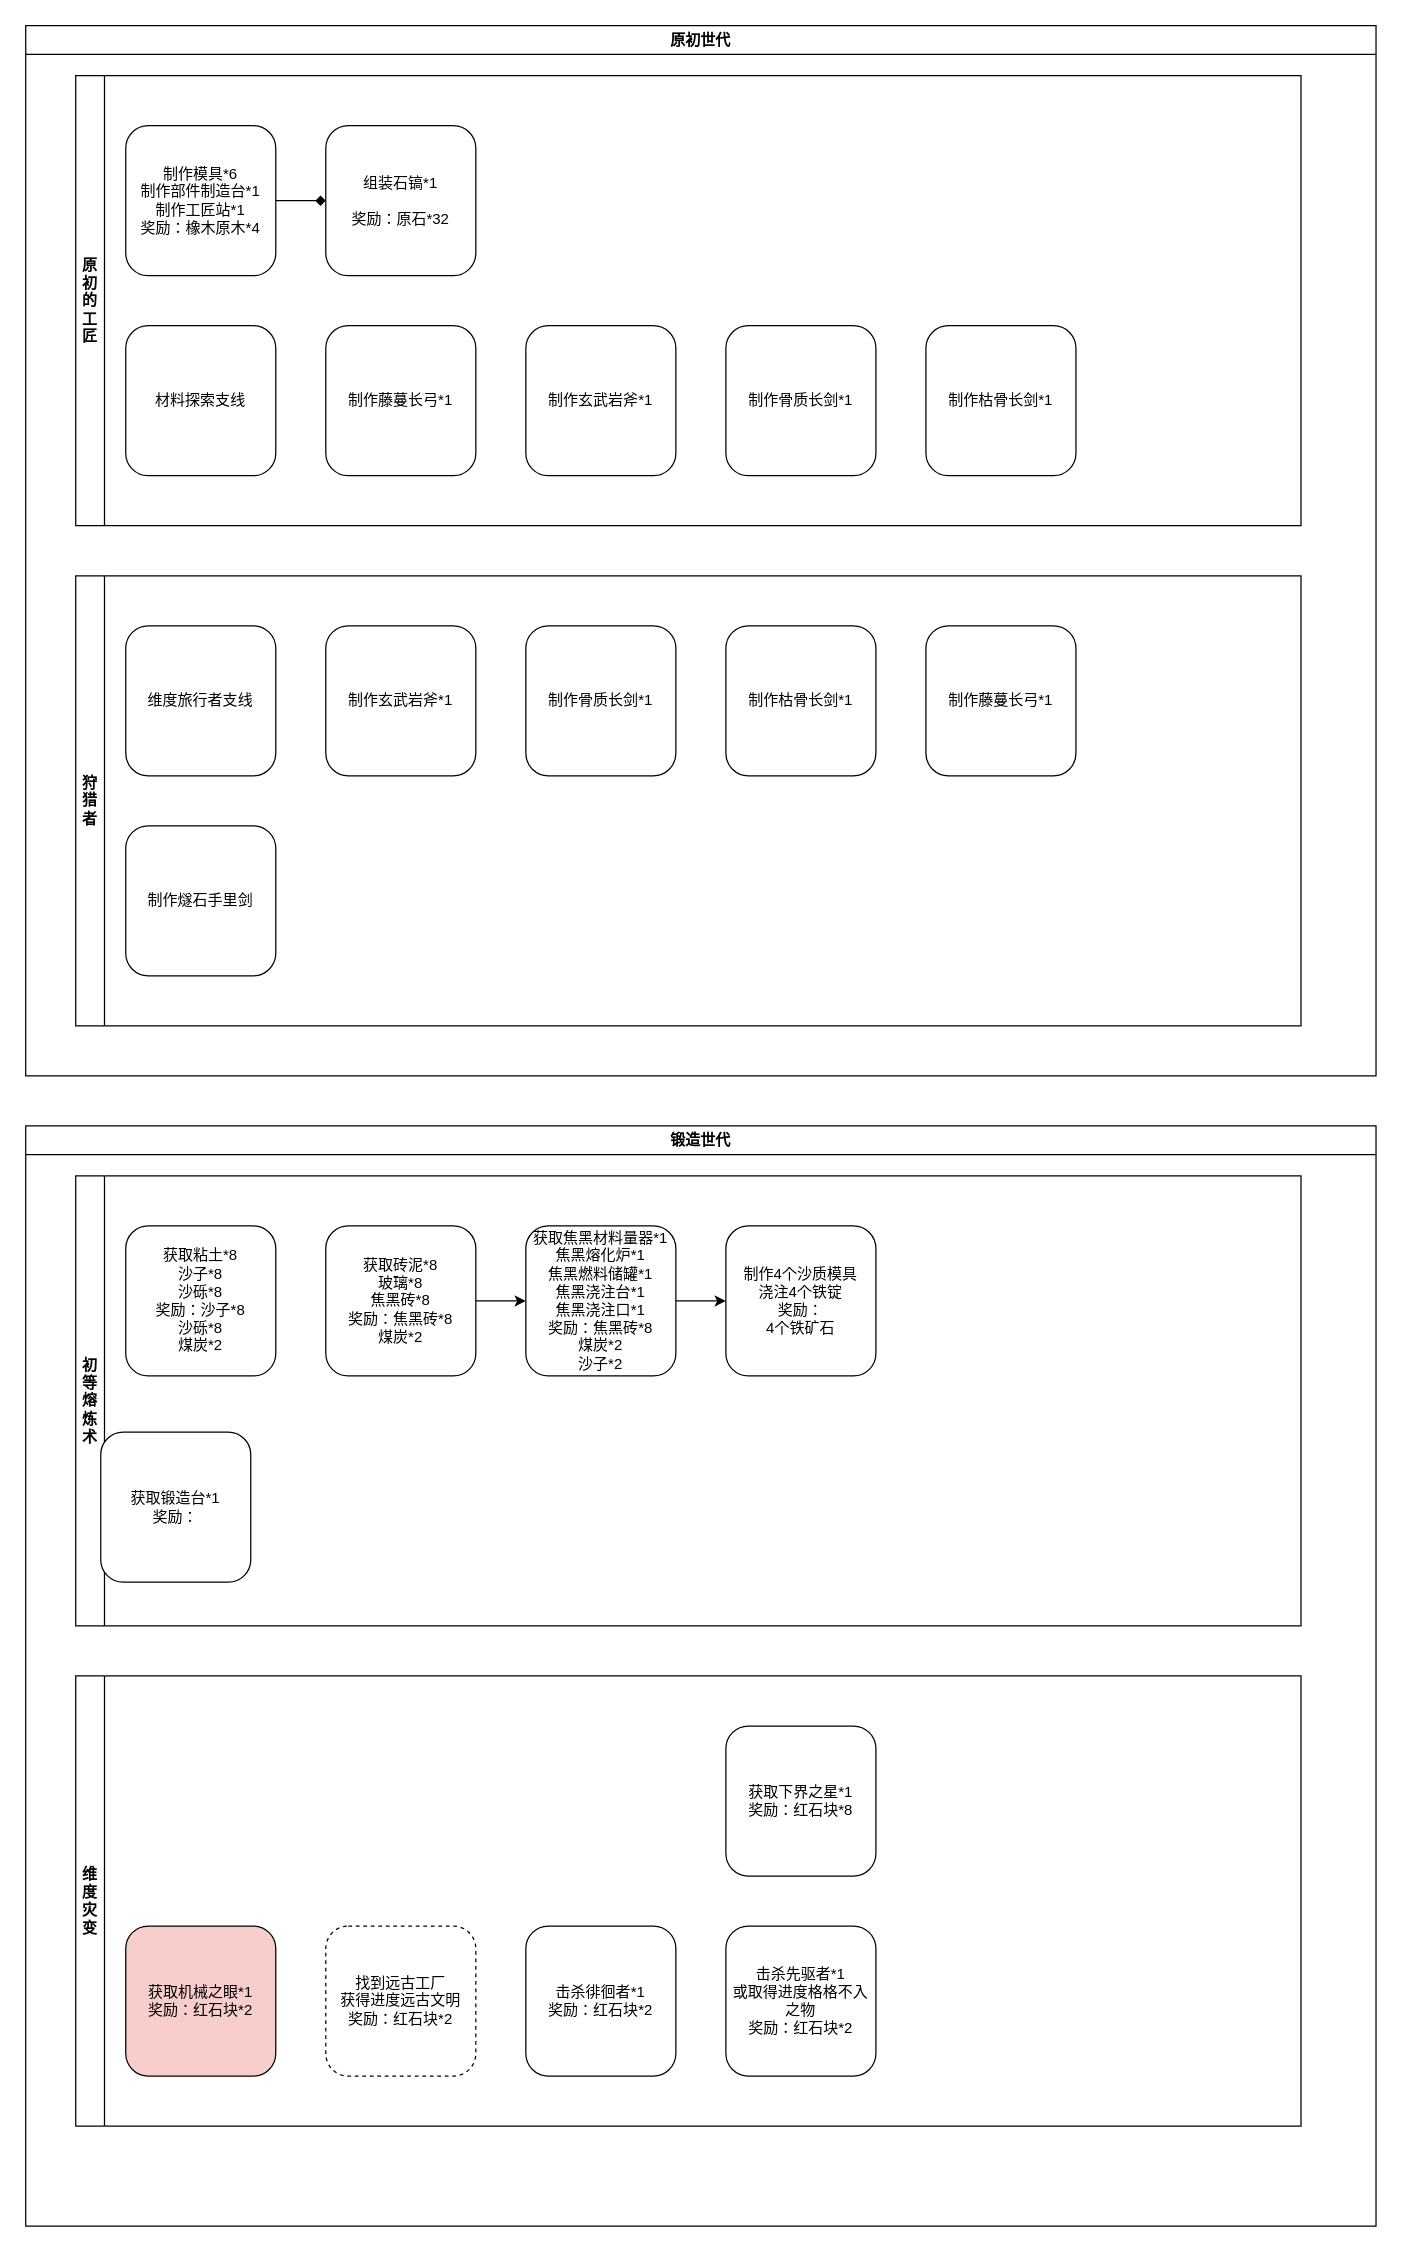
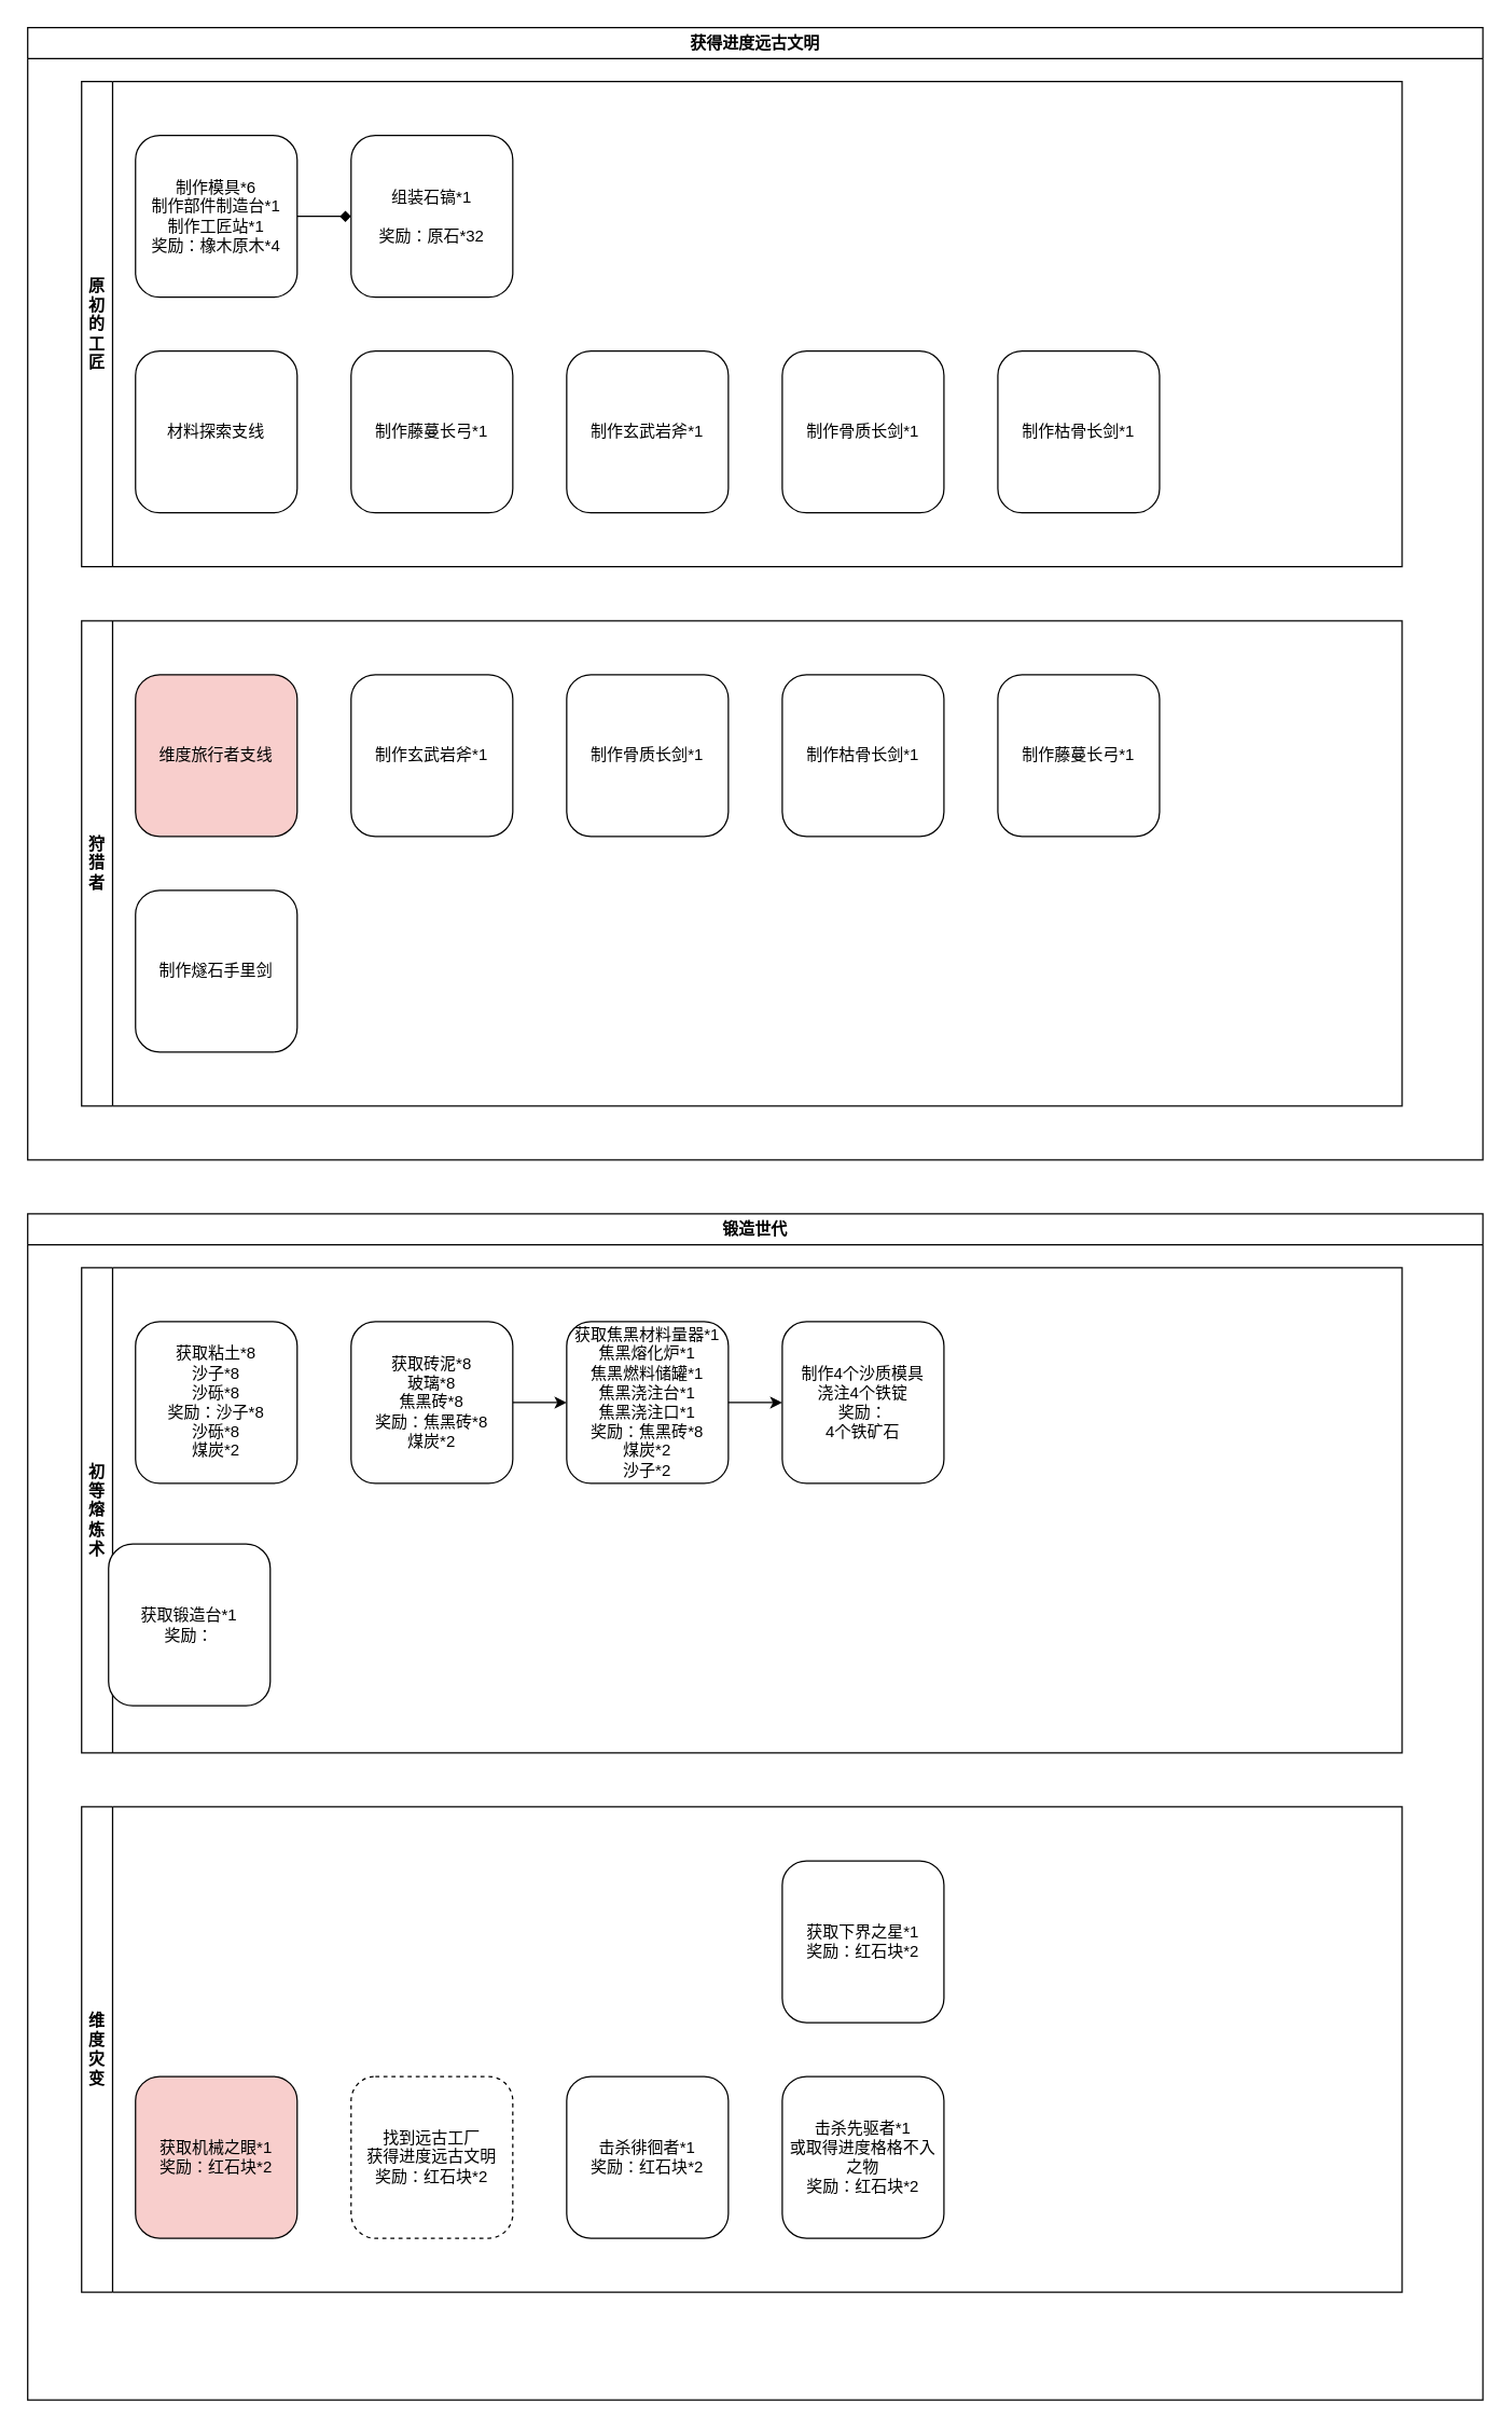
- <mxCell id="17" value="原初世代" style="swimlane;whiteSpace=wrap;html=1;" parent="1" vertex="1"><mxGeometry x="20" y="20" width="1080" height="840" as="geometry" /></mxCell>
+ <mxCell id="17" value="获得进度远古文明" style="swimlane;whiteSpace=wrap;html=1;" parent="1" vertex="1"><mxGeometry x="20" y="20" width="1080" height="840" as="geometry" /></mxCell>
- <mxCell id="28" value="维度旅行者支线" style="rounded=1;whiteSpace=wrap;html=1;" vertex="1" parent="27"><mxGeometry x="40" y="40" width="120" height="120" as="geometry" /></mxCell>
+ <mxCell id="28" value="维度旅行者支线" style="rounded=1;whiteSpace=wrap;html=1;fillColor=#f8cecc;" vertex="1" parent="27"><mxGeometry x="40" y="40" width="120" height="120" as="geometry" /></mxCell>
- <mxCell id="16" value="获取下界之星*1&lt;div&gt;奖励：红石块*8&lt;/div&gt;" style="rounded=1;whiteSpace=wrap;html=1;" vertex="1" parent="11"><mxGeometry x="520" y="40" width="120" height="120" as="geometry" /></mxCell>
+ <mxCell id="16" value="获取下界之星*1&lt;div&gt;奖励：红石块*2&lt;/div&gt;" style="rounded=1;whiteSpace=wrap;html=1;" vertex="1" parent="11"><mxGeometry x="520" y="40" width="120" height="120" as="geometry" /></mxCell>
